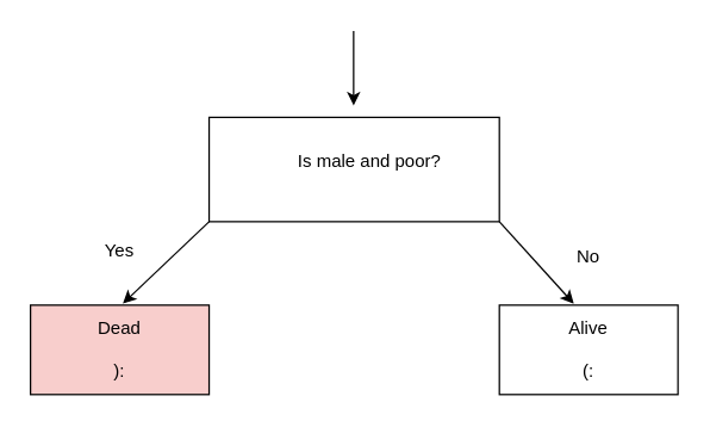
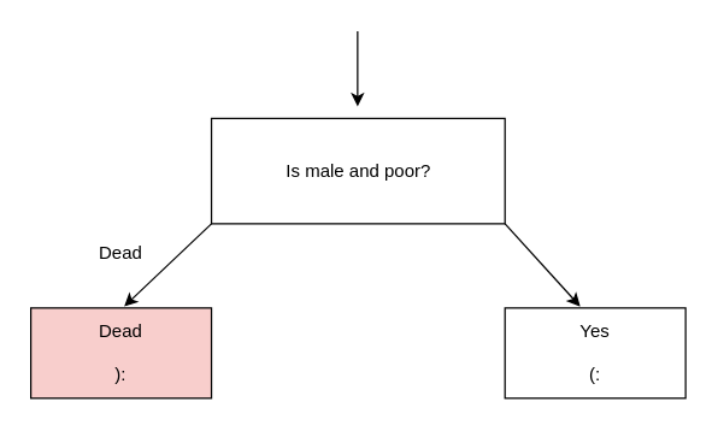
- <mxCell id="7" value="Is male and poor?" style="text;html=1;strokeColor=none;fillColor=none;align=center;verticalAlign=middle;whiteSpace=wrap;rounded=0;" vertex="1" parent="1"><mxGeometry x="192.5" y="84" width="110" height="48" as="geometry" /></mxCell>
+ <mxCell id="7" value="Is male and poor?" style="text;html=1;strokeColor=none;fillColor=none;align=center;verticalAlign=middle;whiteSpace=wrap;rounded=0;" vertex="1" parent="1"><mxGeometry x="182.5" y="89" width="110" height="48" as="geometry" /></mxCell>
- <mxCell id="8" value="Yes" style="text;html=1;strokeColor=none;fillColor=none;align=center;verticalAlign=middle;whiteSpace=wrap;rounded=0;" vertex="1" parent="1"><mxGeometry x="60" y="158" width="40" height="20" as="geometry" /></mxCell>
+ <mxCell id="8" value="Dead" style="text;html=1;strokeColor=none;fillColor=none;align=center;verticalAlign=middle;whiteSpace=wrap;rounded=0;" vertex="1" parent="1"><mxGeometry x="60" y="158" width="40" height="20" as="geometry" /></mxCell>
- <mxCell id="9" value="No" style="text;html=1;strokeColor=none;fillColor=none;align=center;verticalAlign=middle;whiteSpace=wrap;rounded=0;" vertex="1" parent="1"><mxGeometry x="375" y="162" width="40" height="20" as="geometry" /></mxCell>
- <mxCell id="6" value="Alive&lt;br&gt;&lt;br&gt;(:" style="rounded=0;whiteSpace=wrap;html=1;" vertex="1" parent="1"><mxGeometry x="335" y="204" width="120" height="60" as="geometry" /></mxCell>
+ <mxCell id="6" value="Yes&lt;br&gt;&lt;br&gt;(:" style="rounded=0;whiteSpace=wrap;html=1;" vertex="1" parent="1"><mxGeometry x="335" y="204" width="120" height="60" as="geometry" /></mxCell>
